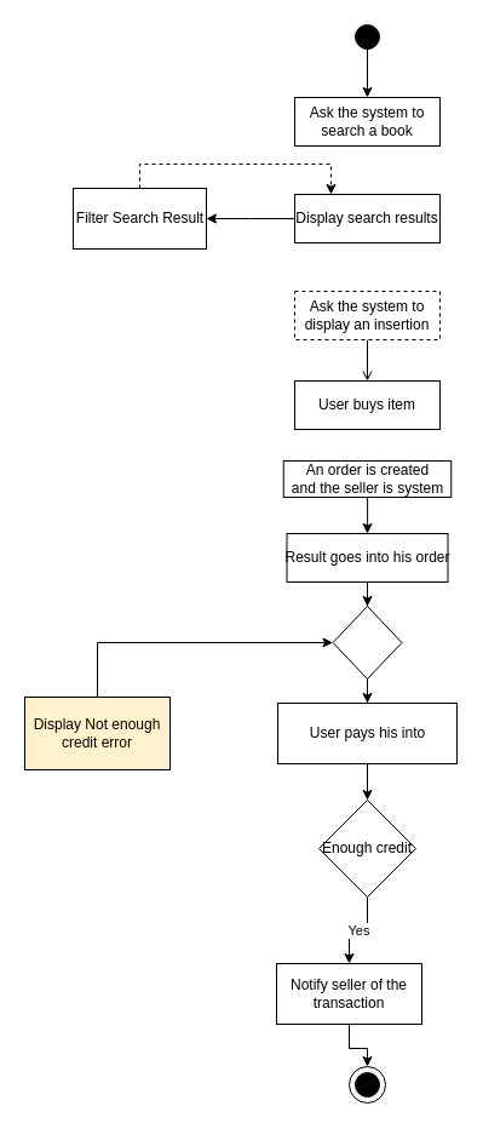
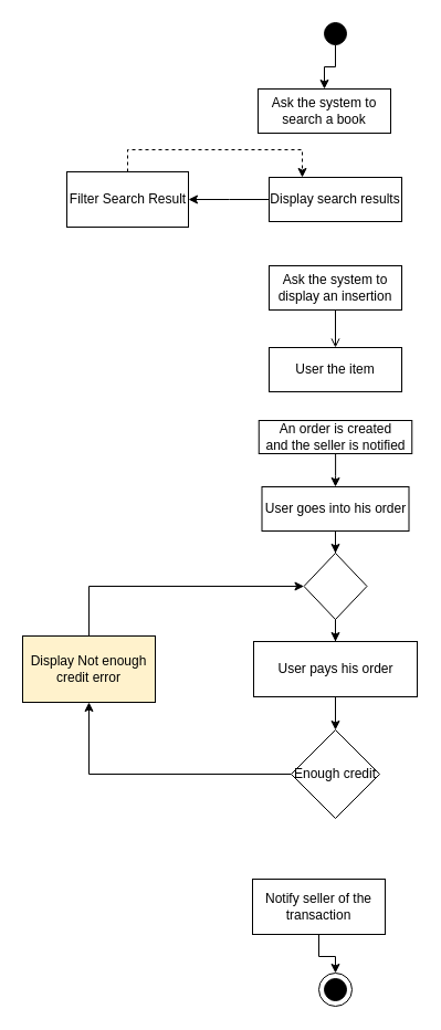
- <mxCell id="4" value="Ask the system to search a book" style="rounded=0;whiteSpace=wrap;html=1;strokeColor=#000000;fillColor=#FFFFFF;" vertex="1" parent="1"><mxGeometry x="243" y="80" width="120" height="40" as="geometry" /></mxCell>
+ <mxCell id="4" value="Ask the system to search a book" style="rounded=0;whiteSpace=wrap;html=1;strokeColor=#000000;fillColor=#FFFFFF;" vertex="1" parent="1"><mxGeometry x="233" y="80" width="120" height="40" as="geometry" /></mxCell>
- <mxCell id="8" value="Ask the system to display an insertion" style="rounded=0;whiteSpace=wrap;html=1;strokeColor=#000000;fillColor=#FFFFFF;dashed=1;" vertex="1" parent="1"><mxGeometry x="243" y="240" width="120" height="40" as="geometry" /></mxCell>
+ <mxCell id="8" value="Ask the system to display an insertion" style="rounded=0;whiteSpace=wrap;html=1;strokeColor=#000000;fillColor=#FFFFFF;" vertex="1" parent="1"><mxGeometry x="243" y="240" width="120" height="40" as="geometry" /></mxCell>
- <mxCell id="13" value="User buys item" style="rounded=0;whiteSpace=wrap;html=1;" vertex="1" parent="1"><mxGeometry x="243" y="314" width="120" height="40" as="geometry" /></mxCell>
+ <mxCell id="13" value="User the item" style="rounded=0;whiteSpace=wrap;html=1;" vertex="1" parent="1"><mxGeometry x="243" y="314" width="120" height="40" as="geometry" /></mxCell>
- <mxCell id="22" value="An order is created&lt;br&gt;and the seller is system" style="html=1;" vertex="1" parent="1"><mxGeometry x="233.75" y="380" width="138.5" height="30" as="geometry" /></mxCell>
+ <mxCell id="22" value="An order is created&lt;br&gt;and the seller is notified" style="html=1;" vertex="1" parent="1"><mxGeometry x="233.75" y="380" width="138.5" height="30" as="geometry" /></mxCell>
- <mxCell id="24" value="Result goes into his order" style="html=1;" vertex="1" parent="1"><mxGeometry x="236.5" y="440" width="133" height="40" as="geometry" /></mxCell>
+ <mxCell id="24" value="User goes into his order" style="html=1;" vertex="1" parent="1"><mxGeometry x="236.5" y="440" width="133" height="40" as="geometry" /></mxCell>
- <mxCell id="26" value="User pays his into" style="html=1;" vertex="1" parent="1"><mxGeometry x="229" y="580" width="148" height="50" as="geometry" /></mxCell>
+ <mxCell id="26" value="User pays his order" style="html=1;" vertex="1" parent="1"><mxGeometry x="229" y="580" width="148" height="50" as="geometry" /></mxCell>
+ <mxCell id="15" style="edgeStyle=orthogonalEdgeStyle;rounded=0;orthogonalLoop=1;jettySize=auto;html=1;entryX=0.5;entryY=1;entryDx=0;entryDy=0;" edge="1" parent="1" source="16" target="18"><mxGeometry relative="1" as="geometry" /></mxCell>
- <mxCell id="14" value="Yes" style="edgeStyle=orthogonalEdgeStyle;rounded=0;orthogonalLoop=1;jettySize=auto;html=1;entryX=0.5;entryY=0;entryDx=0;entryDy=0;" edge="1" parent="1" source="16" target="10"><mxGeometry relative="1" as="geometry" /></mxCell>
